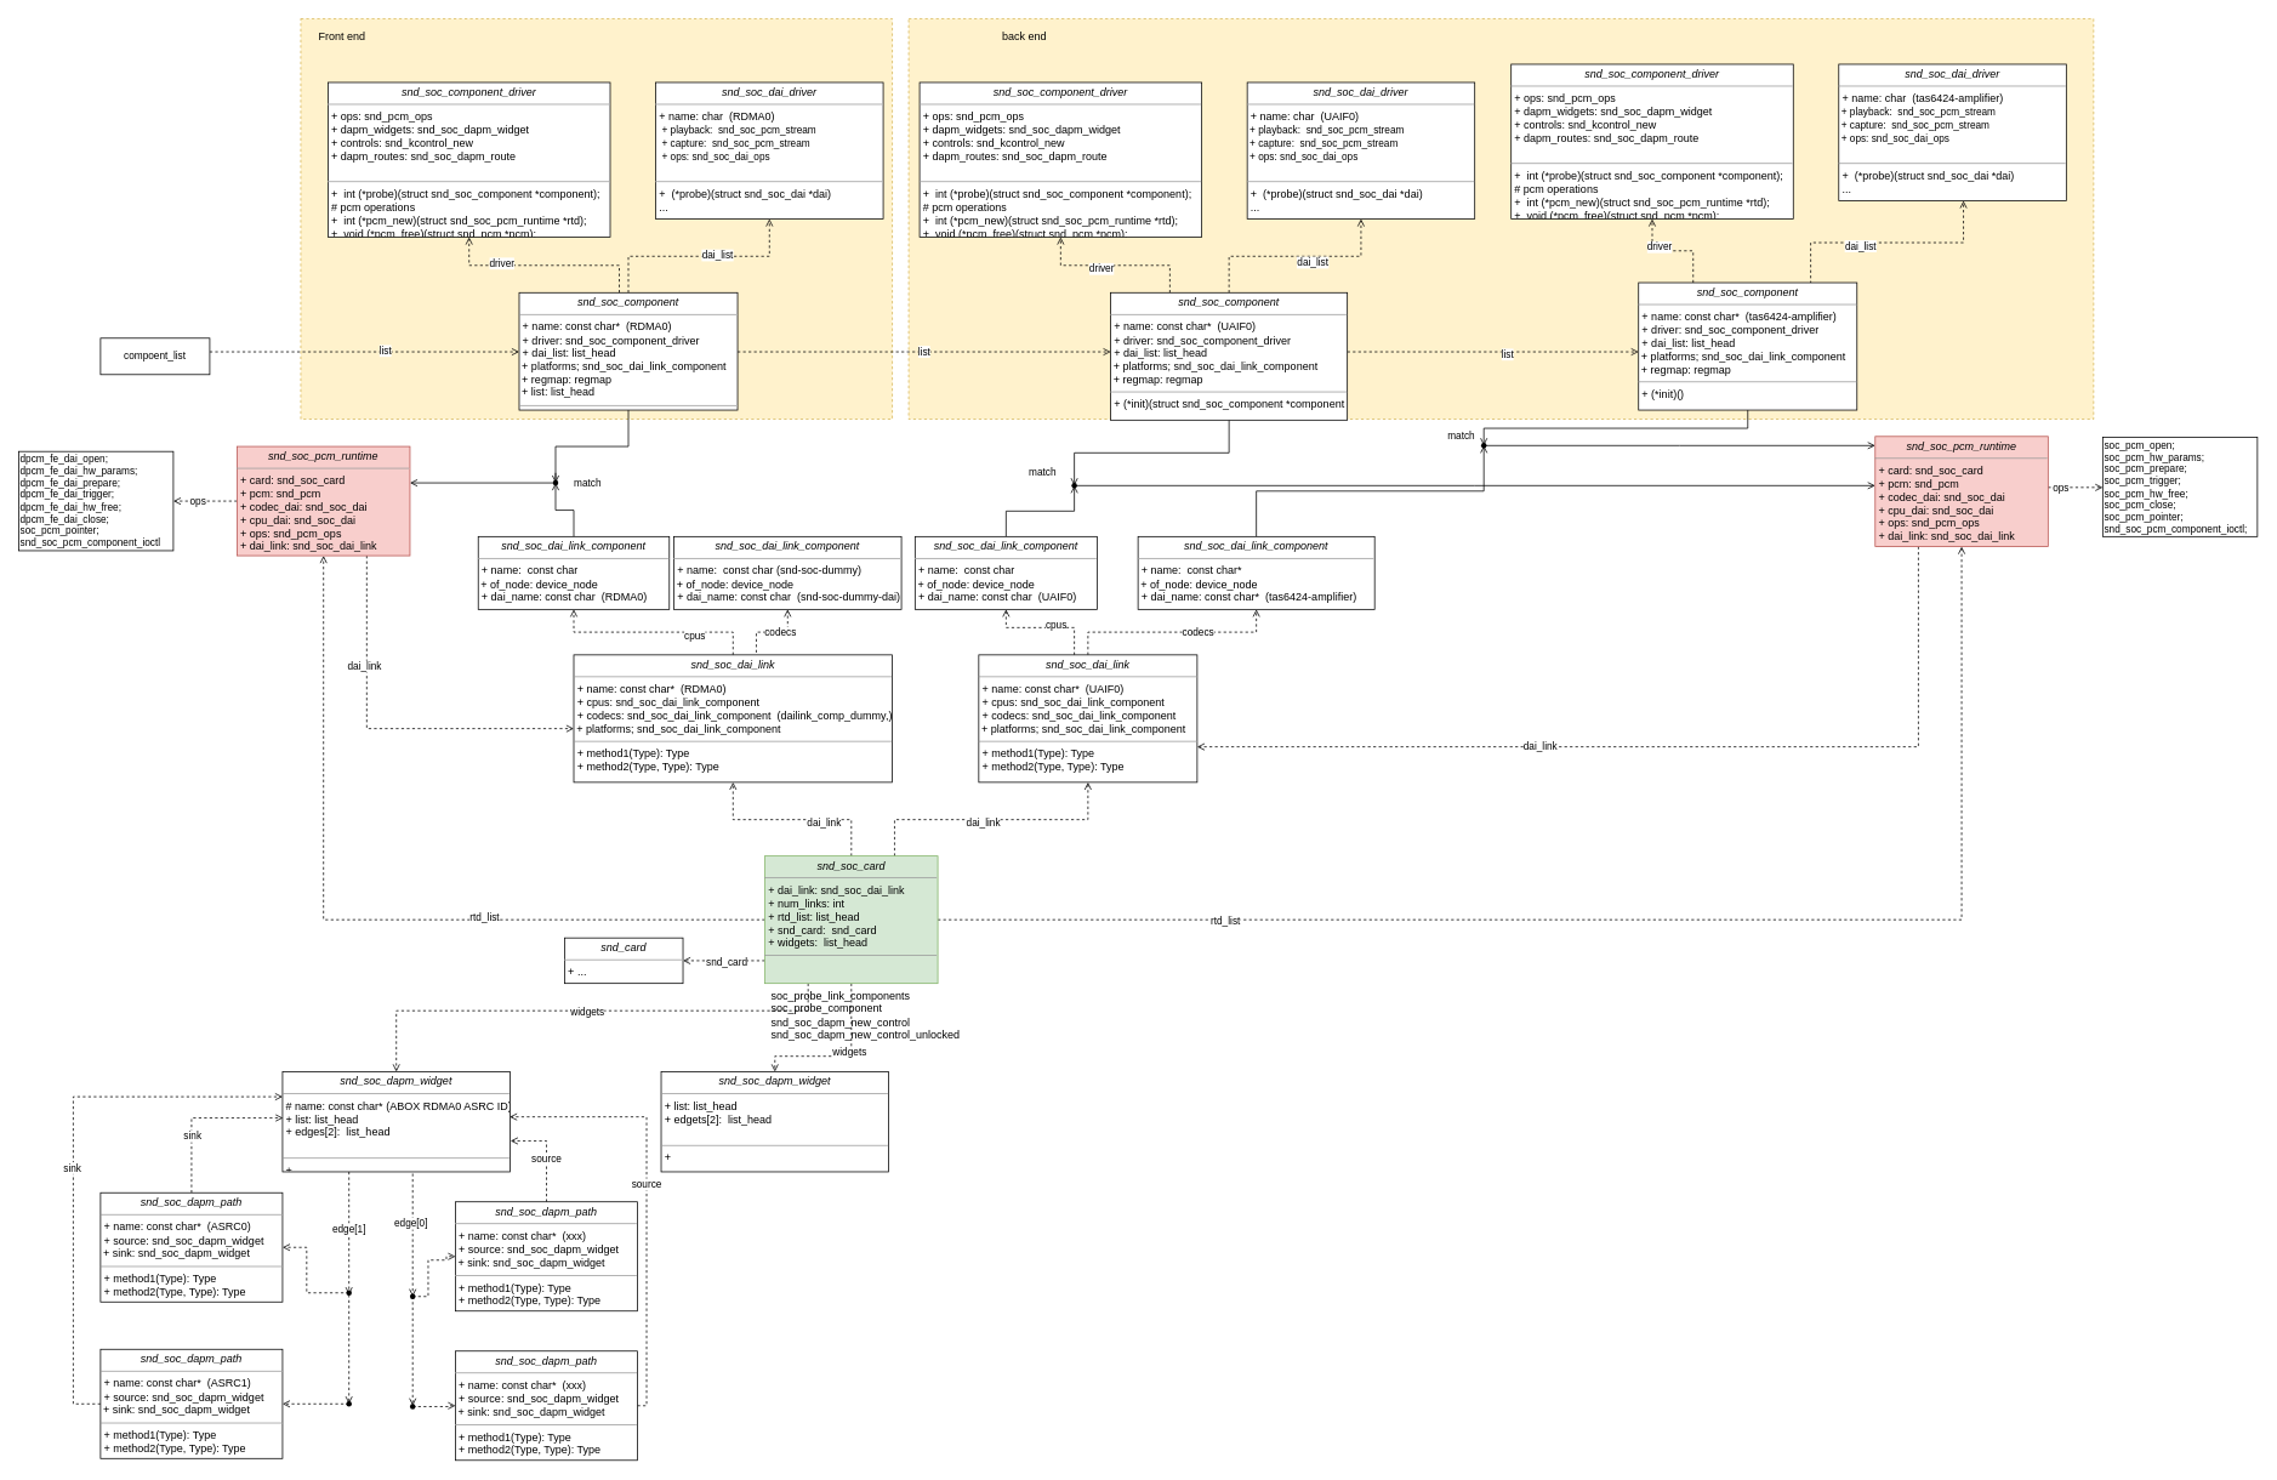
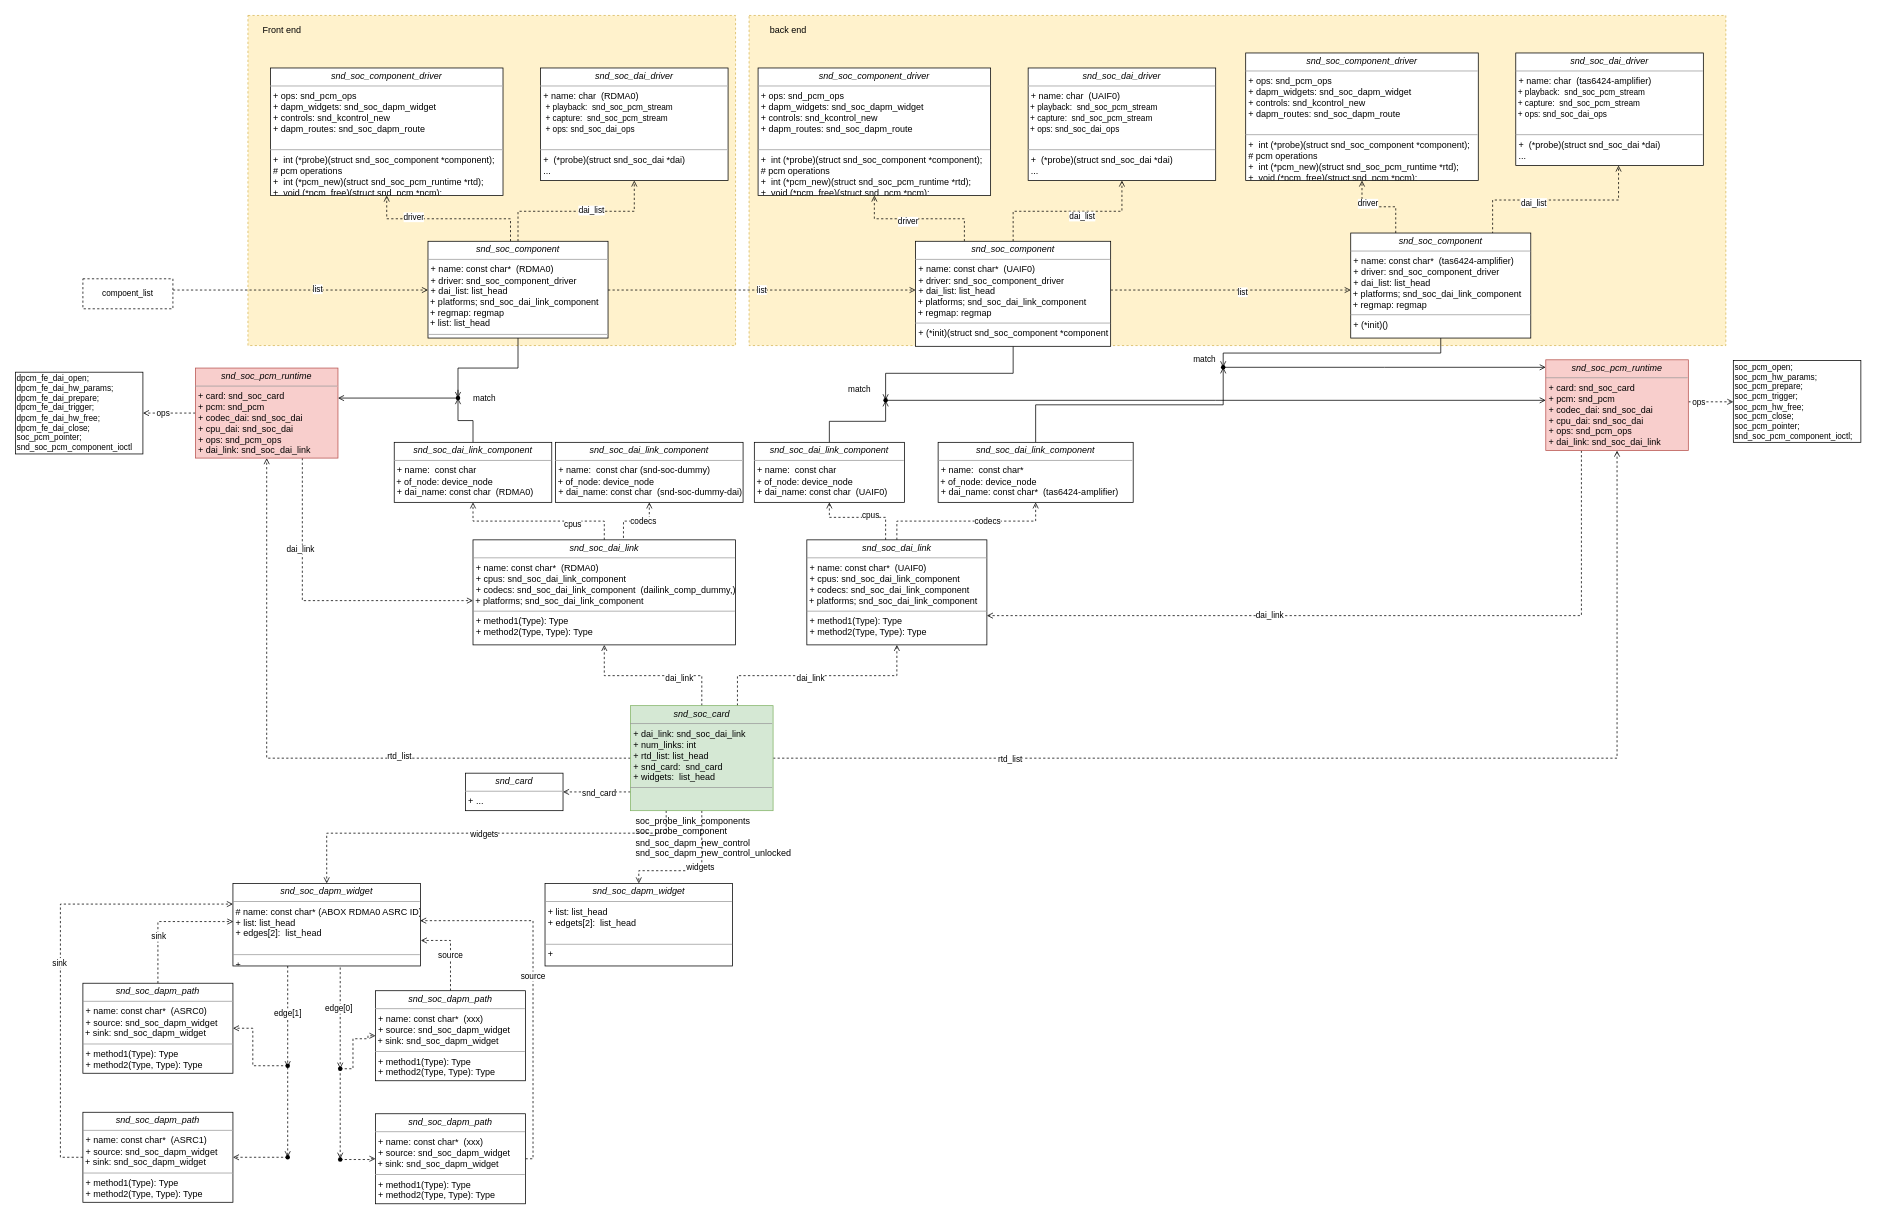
- <mxCell id="88" value="back end" style="text;html=1;align=center;verticalAlign=middle;resizable=0;points=[];autosize=1;strokeColor=none;fillColor=none;" parent="1" vertex="1"><mxGeometry x="1095" y="30" width="60" height="20" as="geometry" /></mxCell>
+ <mxCell id="88" value="back end" style="text;html=1;align=center;verticalAlign=middle;resizable=0;points=[];autosize=1;strokeColor=none;fillColor=none;" parent="1" vertex="1"><mxGeometry x="1020" y="30" width="60" height="20" as="geometry" /></mxCell>
- <mxCell id="61" value="compoent_list" style="rounded=0;whiteSpace=wrap;html=1;dashed=0;fontFamily=Helvetica;fontSize=11;fontColor=default;" parent="1" vertex="1"><mxGeometry x="110" y="371" width="120" height="40" as="geometry" /></mxCell>
+ <mxCell id="61" value="compoent_list" style="rounded=0;whiteSpace=wrap;html=1;dashed=1;fontFamily=Helvetica;fontSize=11;fontColor=default;" parent="1" vertex="1"><mxGeometry x="110" y="371" width="120" height="40" as="geometry" /></mxCell>
